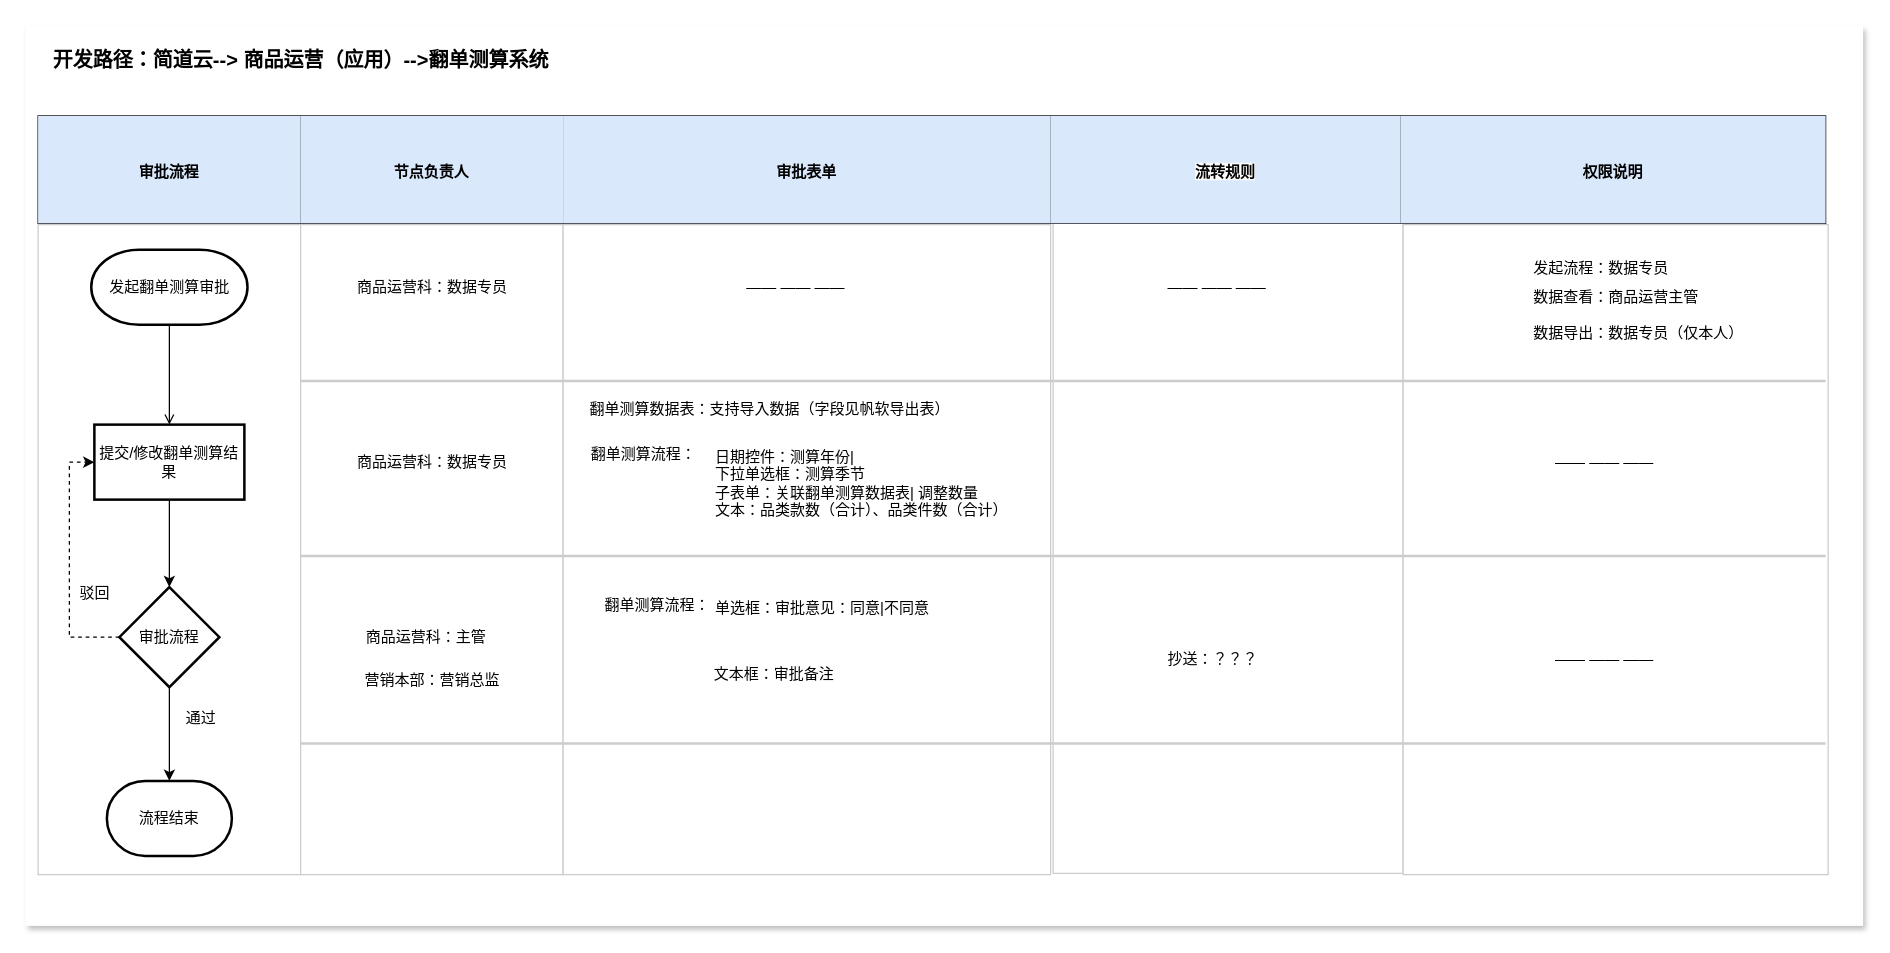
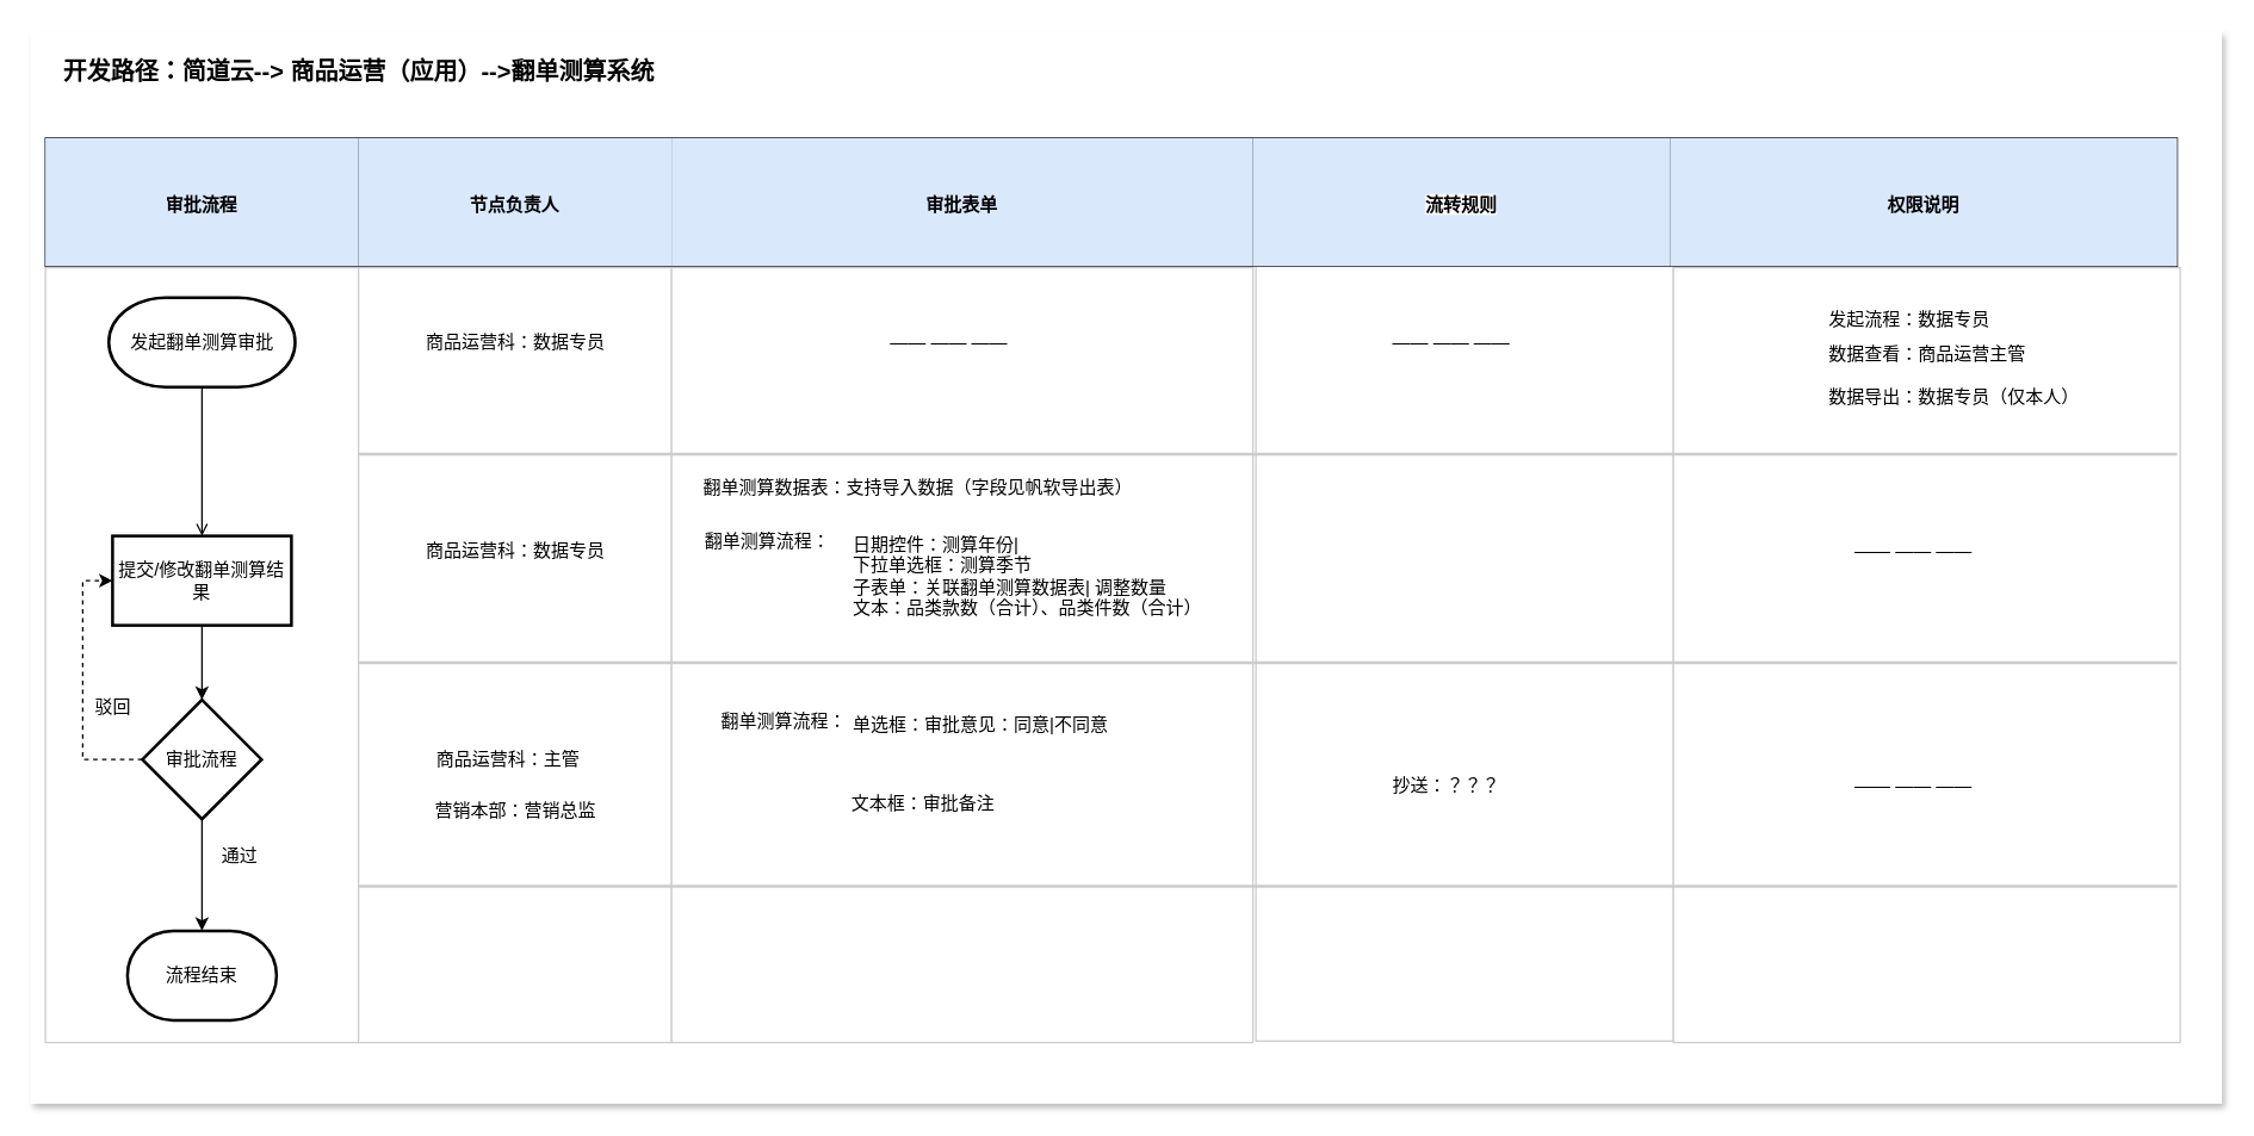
- <mxCell id="11" value="提交/修改翻单测算结果" style="whiteSpace=wrap;html=1;strokeWidth=2;" vertex="1" parent="1"><mxGeometry x="75" y="339" width="120" height="60" as="geometry" /></mxCell>
+ <mxCell id="11" value="提交/修改翻单测算结果" style="whiteSpace=wrap;html=1;strokeWidth=2;" vertex="1" parent="1"><mxGeometry x="75" y="359" width="120" height="60" as="geometry" /></mxCell>
